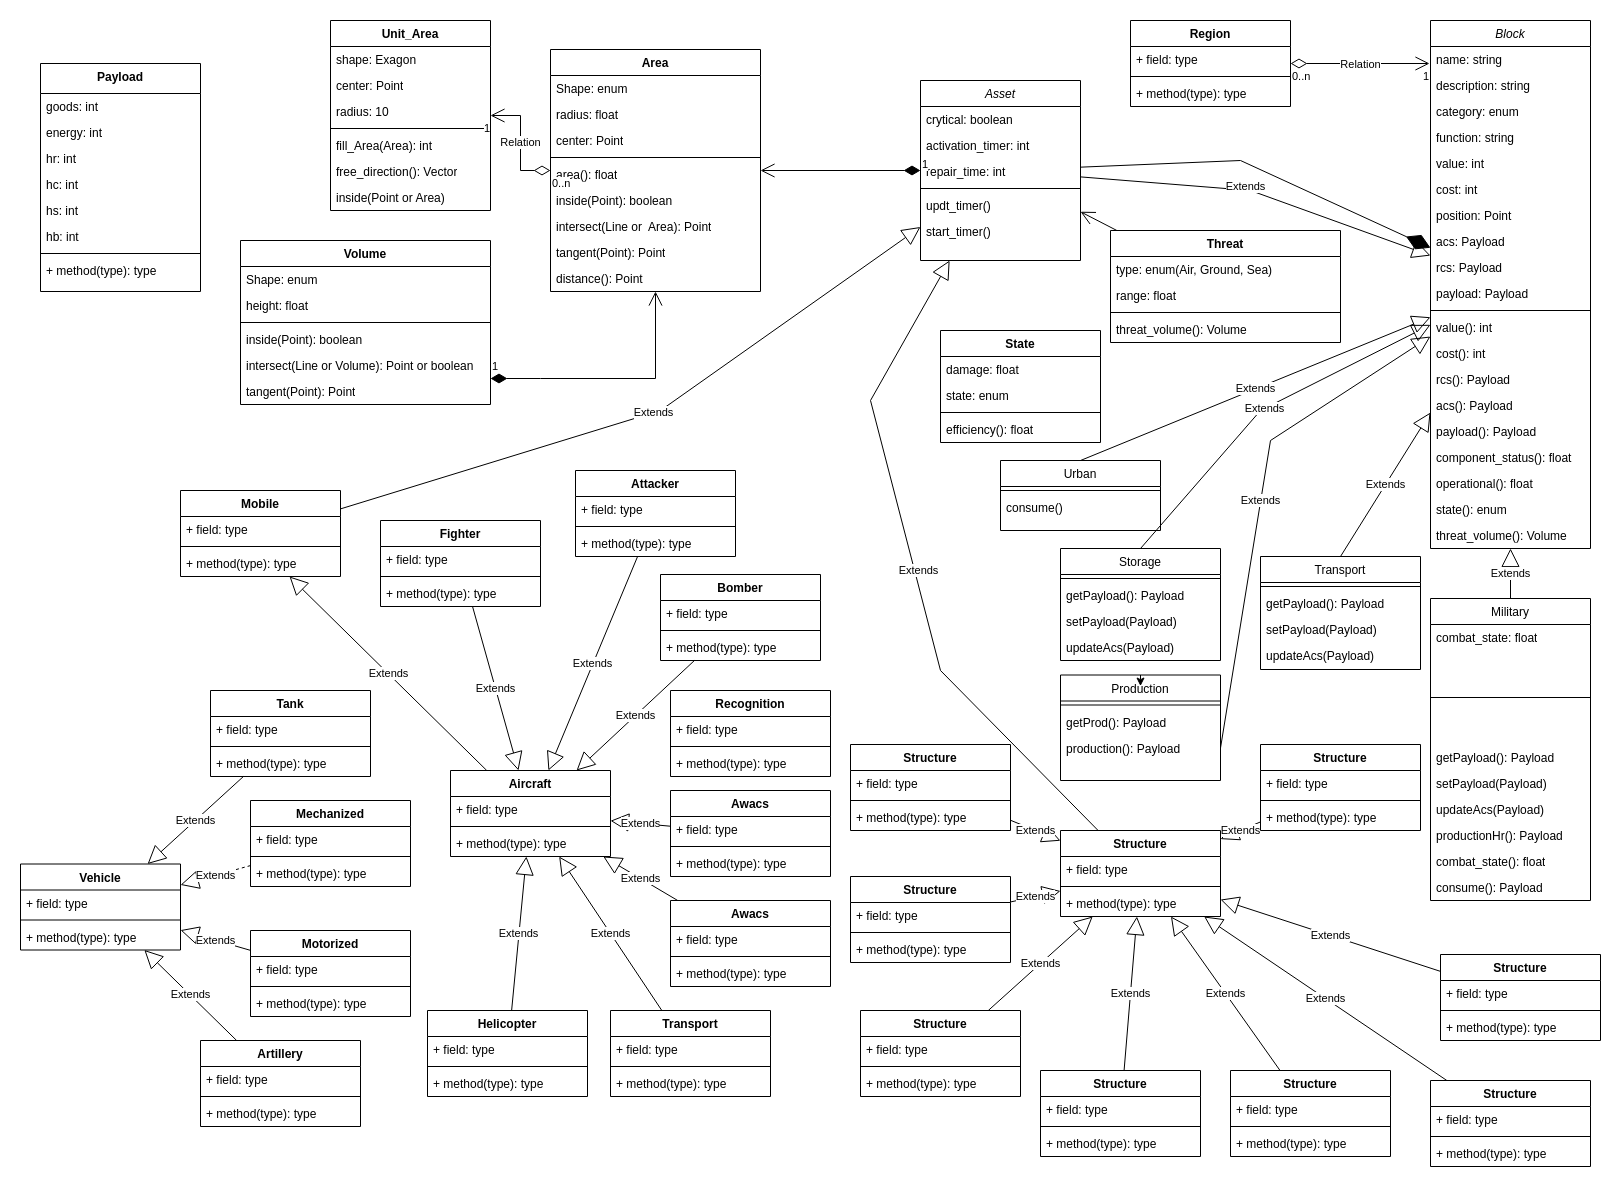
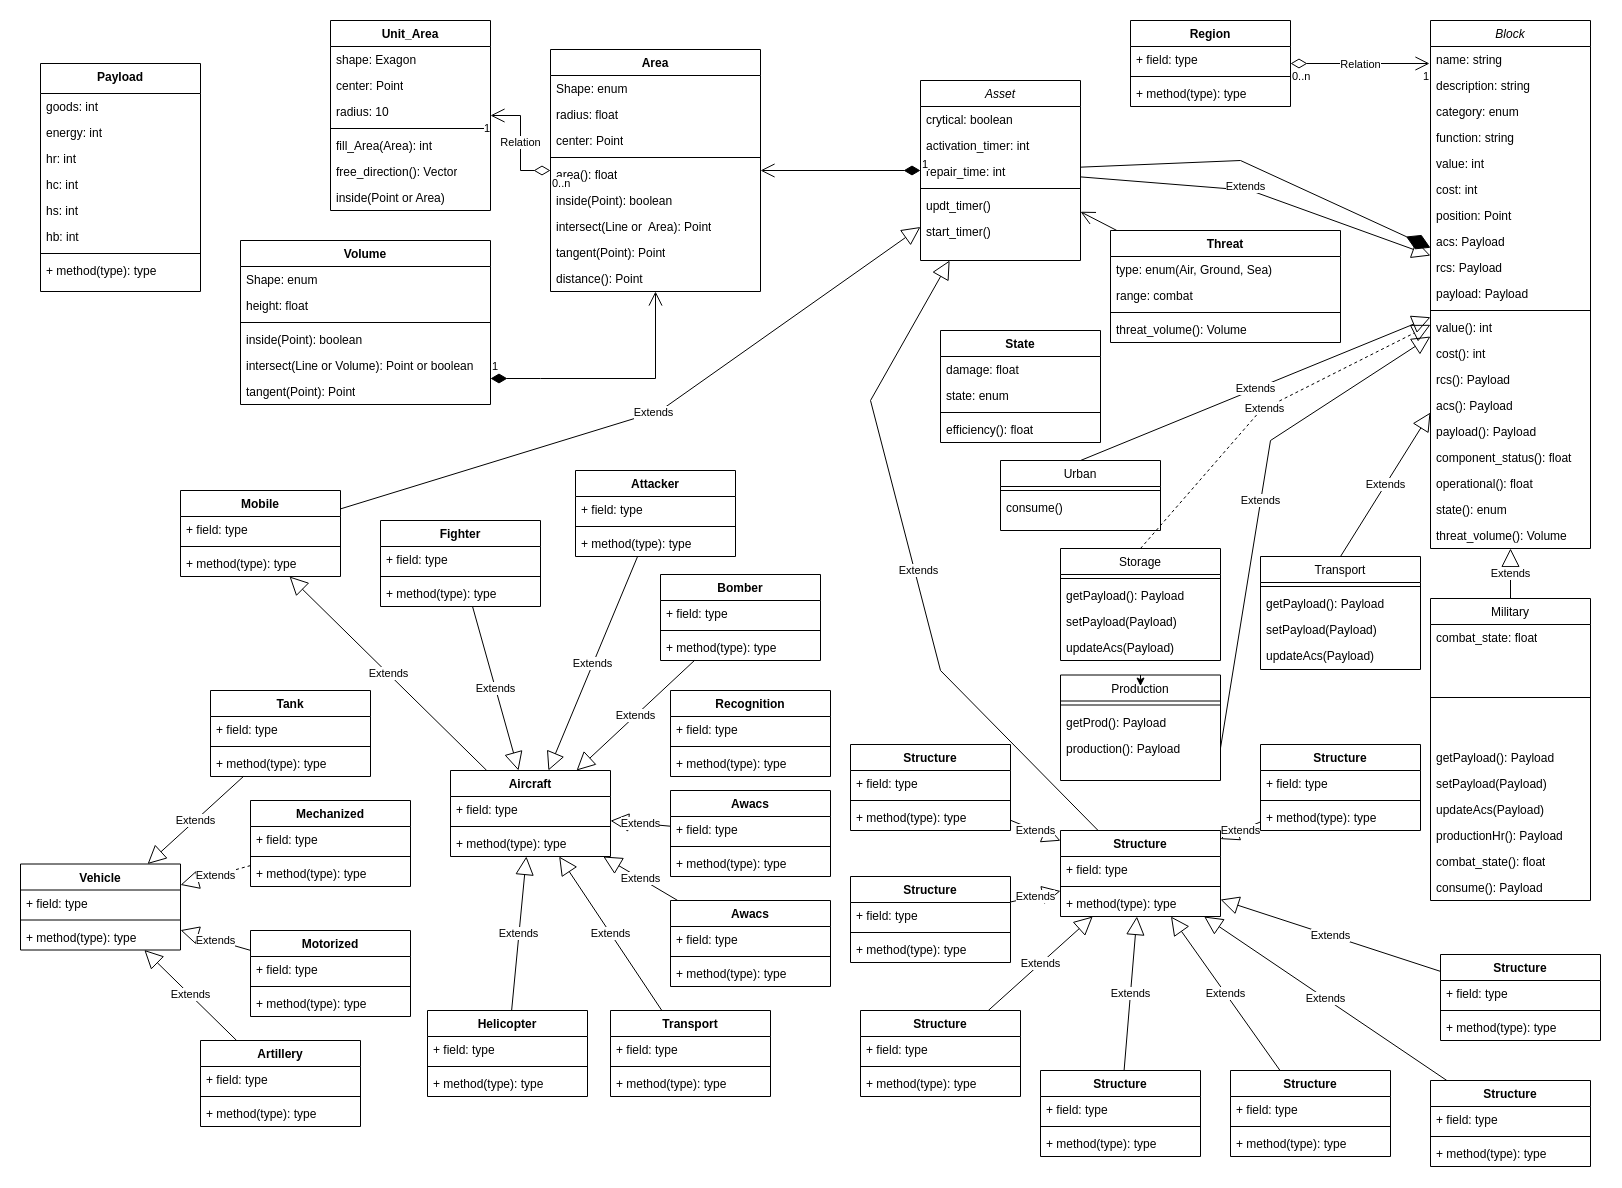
- <mxCell id="107" value="range: float" style="text;strokeColor=none;fillColor=none;align=left;verticalAlign=top;spacingLeft=4;spacingRight=4;overflow=hidden;rotatable=0;points=[[0,0.5],[1,0.5]];portConstraint=eastwest;whiteSpace=wrap;html=1;" parent="105" vertex="1"><mxGeometry y="52" width="230" height="26" as="geometry" /></mxCell>
+ <mxCell id="107" value="range: combat" style="text;strokeColor=none;fillColor=none;align=left;verticalAlign=top;spacingLeft=4;spacingRight=4;overflow=hidden;rotatable=0;points=[[0,0.5],[1,0.5]];portConstraint=eastwest;whiteSpace=wrap;html=1;" parent="105" vertex="1"><mxGeometry y="52" width="230" height="26" as="geometry" /></mxCell>
- <mxCell id="59" value="Extends" style="endArrow=block;endSize=16;endFill=0;html=1;rounded=0;exitX=0.5;exitY=0;exitDx=0;exitDy=0;" parent="1" source="37" target="2" edge="1"><mxGeometry width="160" relative="1" as="geometry"><mxPoint x="1050" y="1130" as="sourcePoint" /><mxPoint x="1210" y="1130" as="targetPoint" /><Array as="points"><mxPoint x="1260" y="410" /></Array></mxGeometry></mxCell>
+ <mxCell id="59" value="Extends" style="endArrow=block;endSize=16;endFill=0;html=1;rounded=0;exitX=0.5;exitY=0;exitDx=0;exitDy=0;dashed=1;" parent="1" source="37" target="2" edge="1"><mxGeometry width="160" relative="1" as="geometry"><mxPoint x="1050" y="1130" as="sourcePoint" /><mxPoint x="1210" y="1130" as="targetPoint" /><Array as="points"><mxPoint x="1260" y="410" /></Array></mxGeometry></mxCell>
